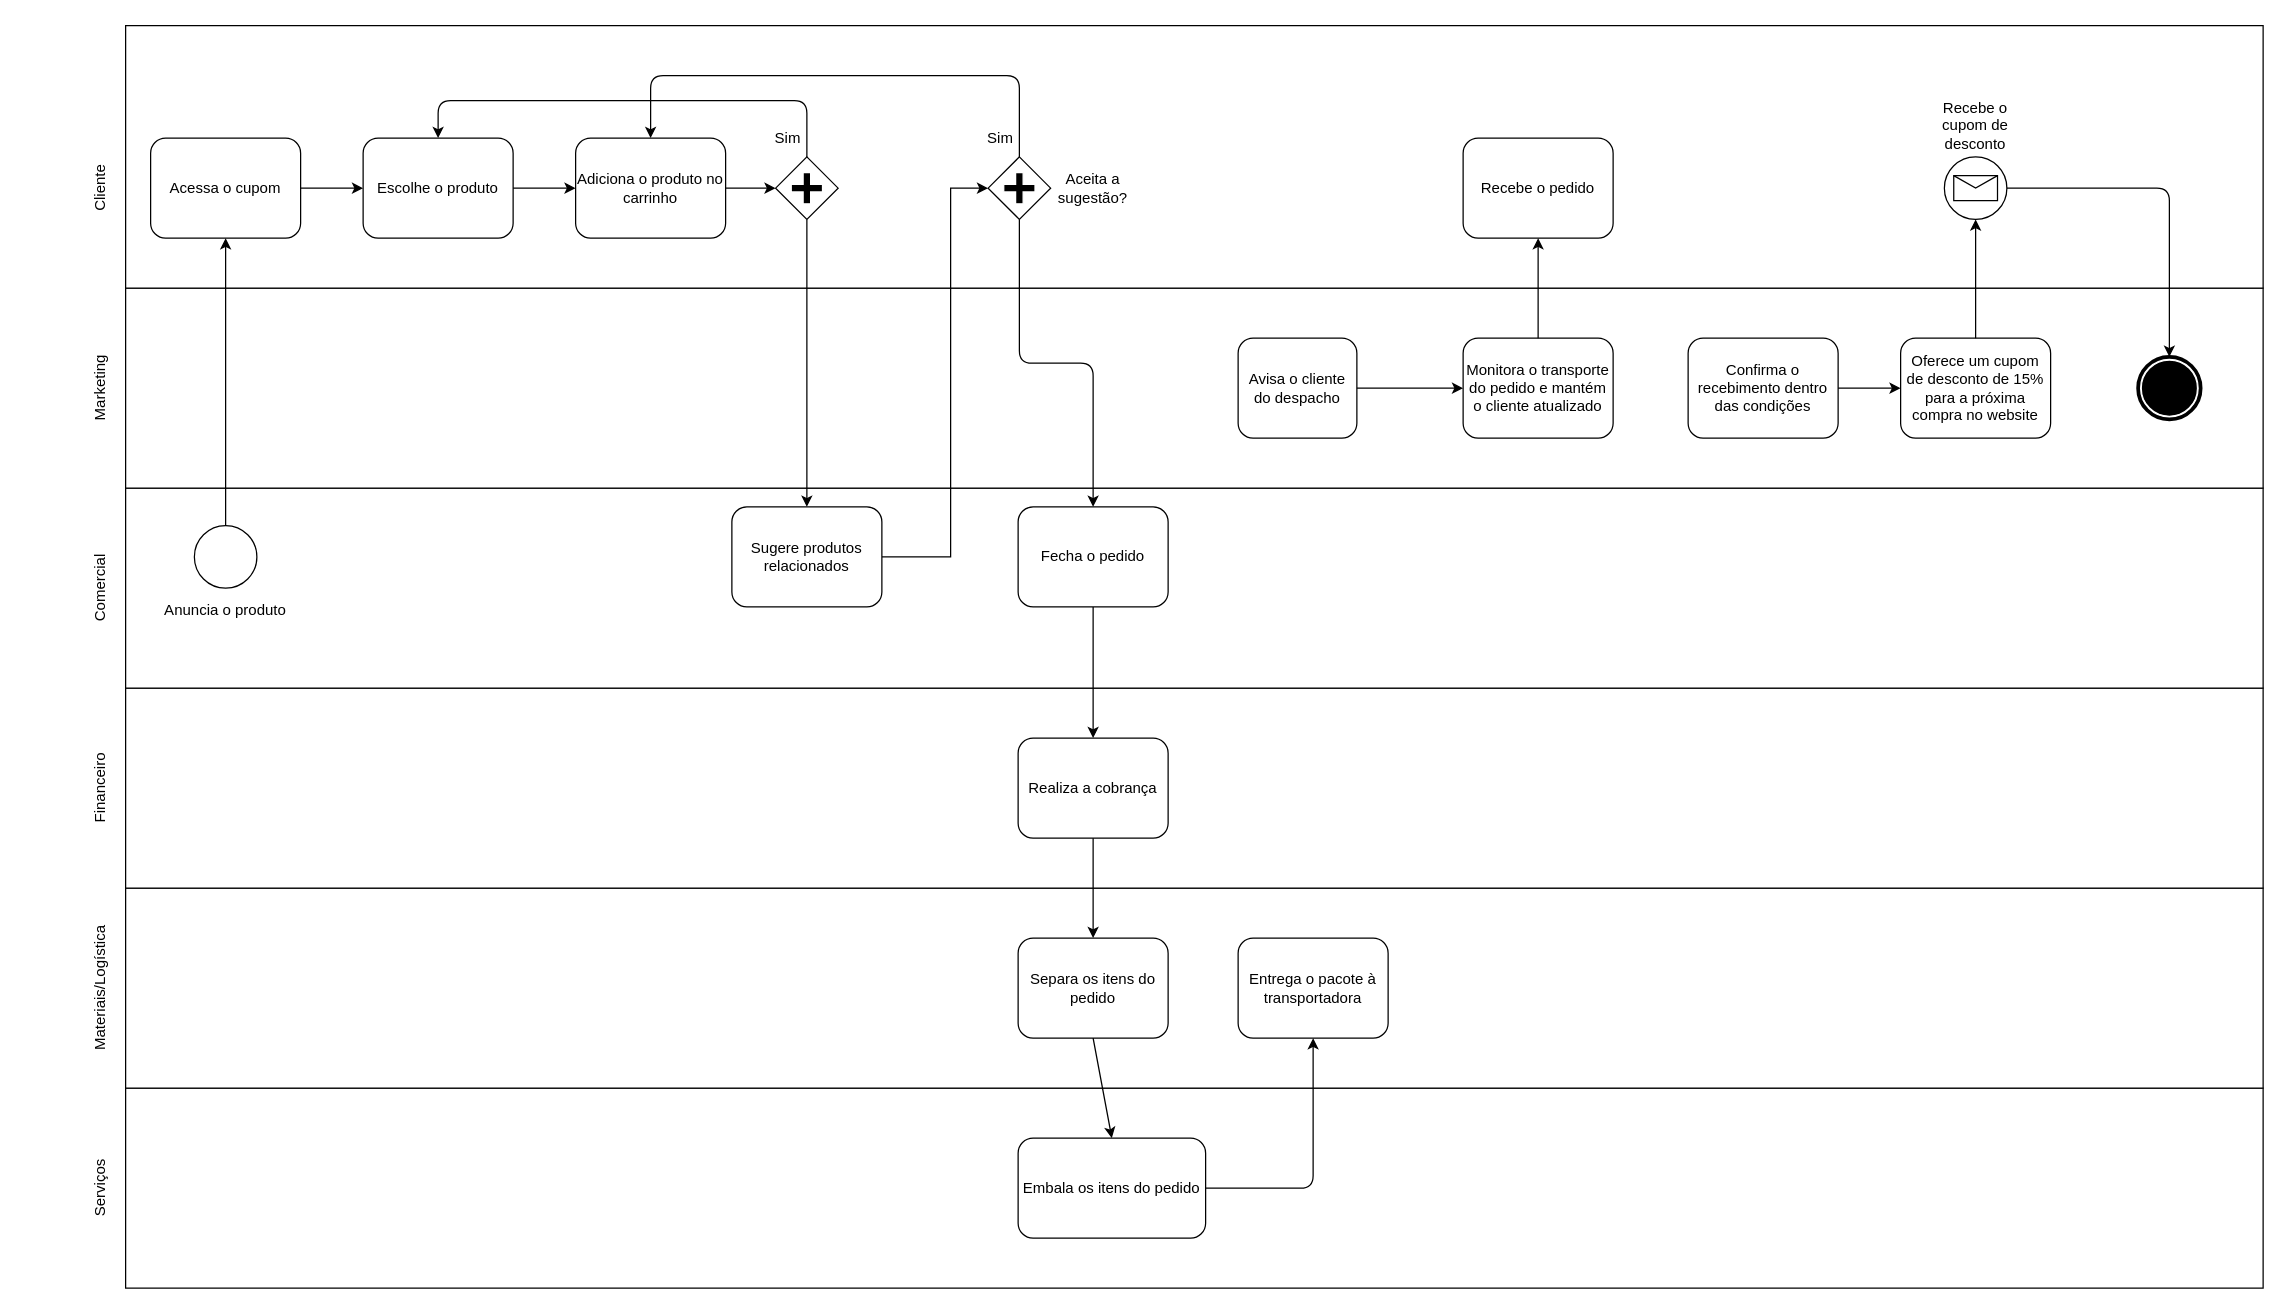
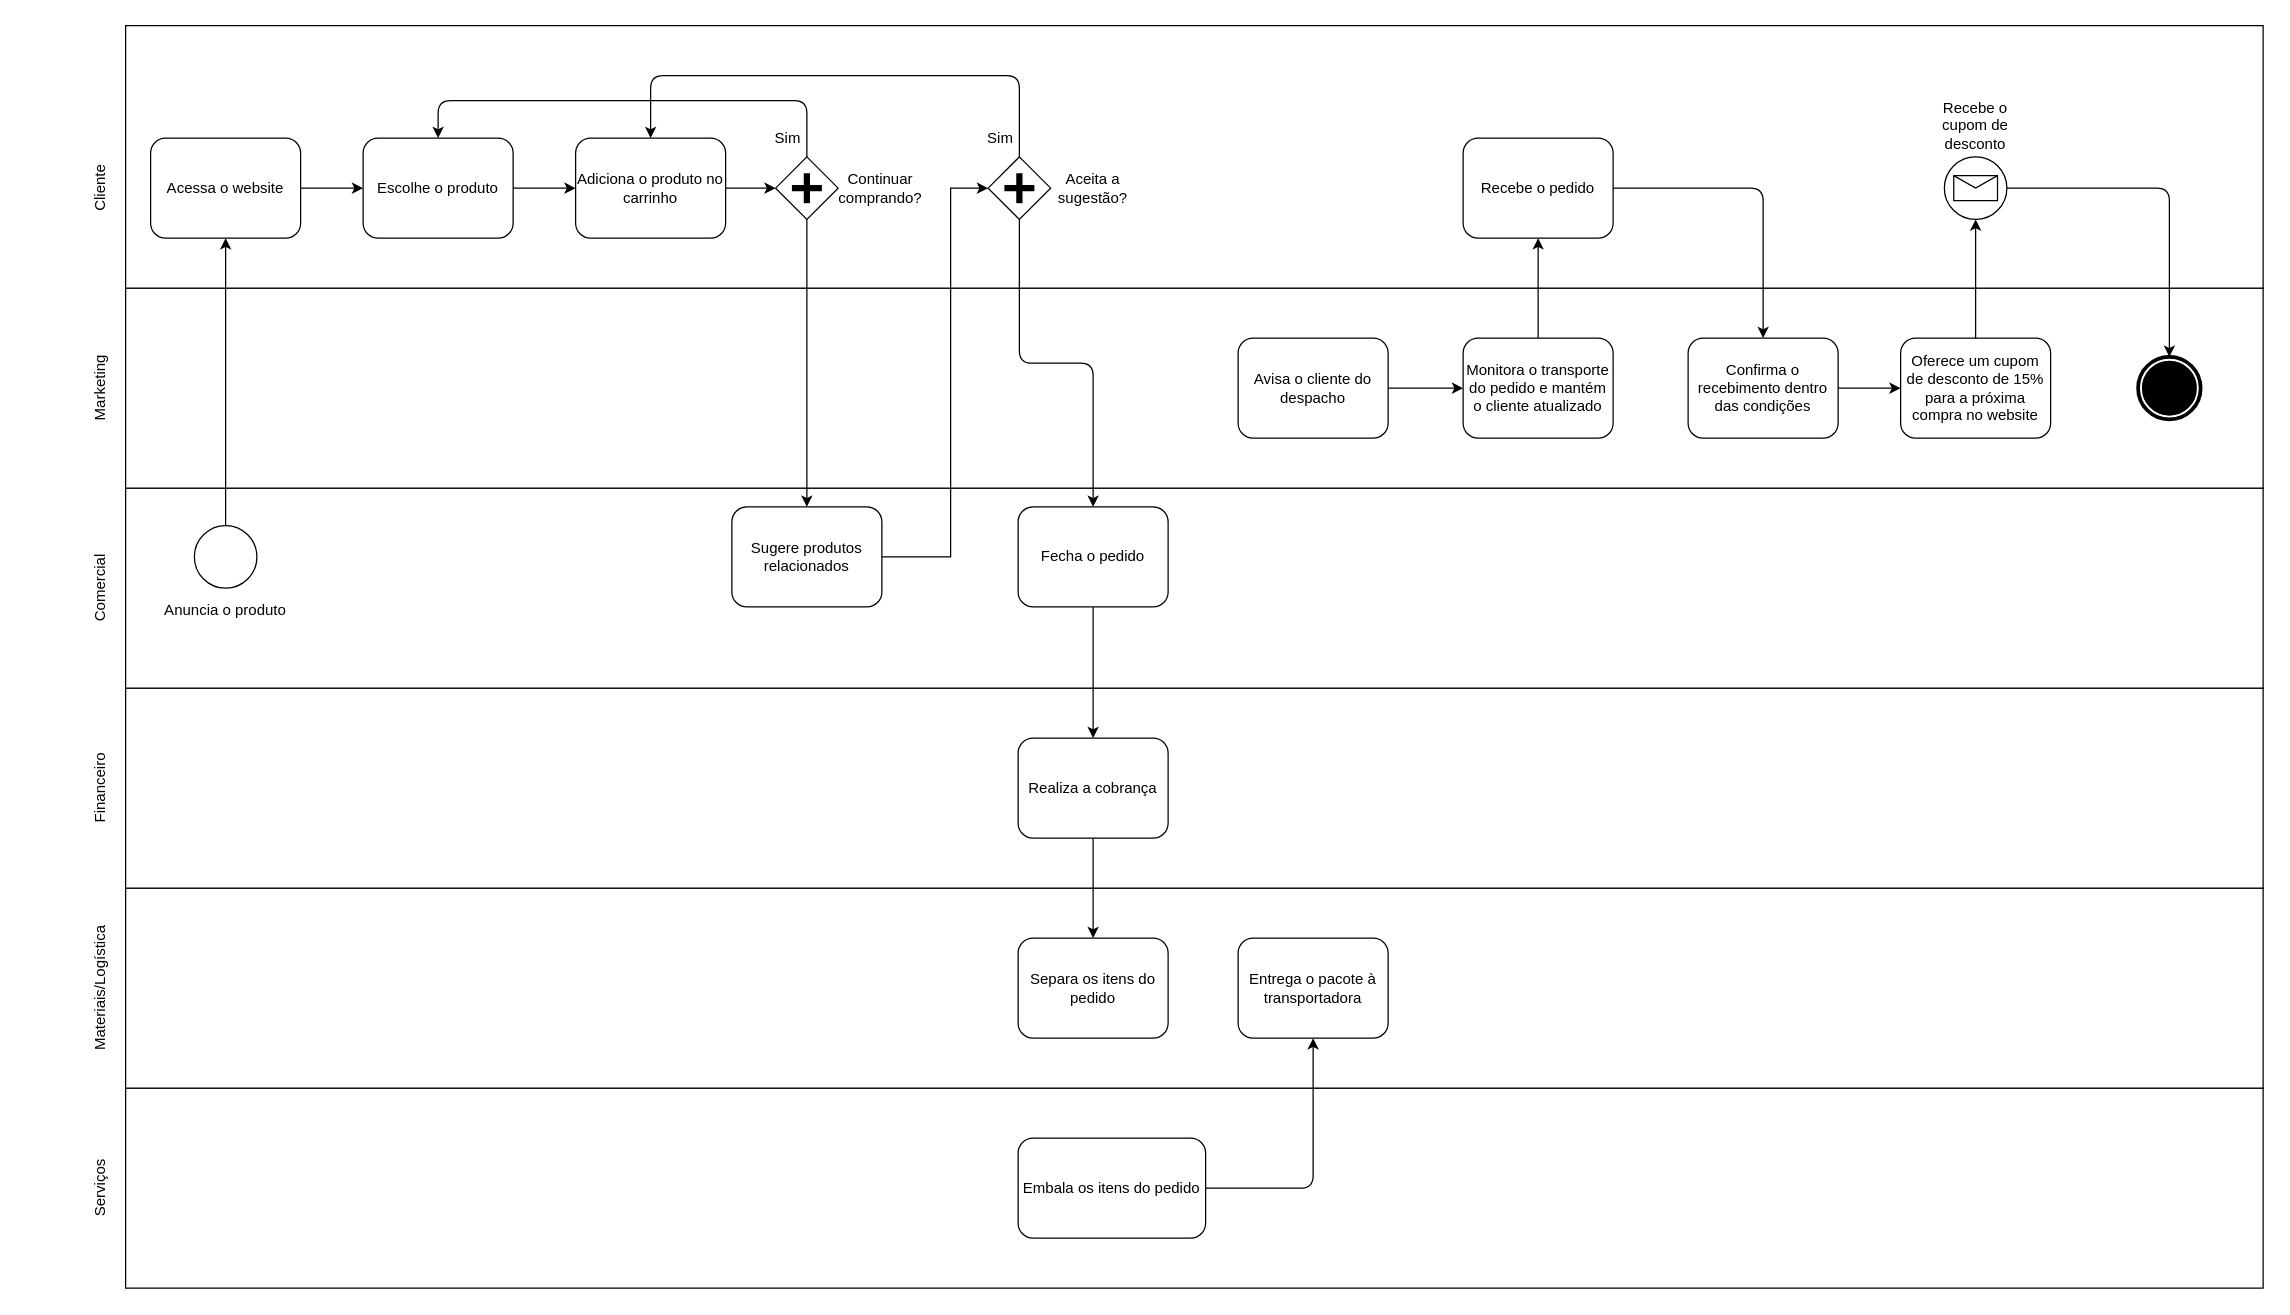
- <mxCell id="17" value="Acessa o cupom" style="shape=ext;rounded=1;html=1;whiteSpace=wrap;" vertex="1" parent="1"><mxGeometry x="120" y="110" width="120" height="80" as="geometry" /></mxCell>
+ <mxCell id="17" value="Acessa o website" style="shape=ext;rounded=1;html=1;whiteSpace=wrap;" vertex="1" parent="1"><mxGeometry x="120" y="110" width="120" height="80" as="geometry" /></mxCell>
+ <mxCell id="21" value="Continuar&lt;br&gt;comprando?" style="text;html=1;strokeColor=none;fillColor=none;align=center;verticalAlign=middle;whiteSpace=wrap;rounded=0;" vertex="1" parent="1"><mxGeometry x="670" y="131.25" width="68" height="37.5" as="geometry" /></mxCell>
+ <mxCell id="51" value="" style="endArrow=classic;html=1;exitX=1;exitY=0.5;exitDx=0;exitDy=0;entryX=0.5;entryY=0;entryDx=0;entryDy=0;" edge="1" parent="1" source="46" target="47"><mxGeometry width="50" height="50" relative="1" as="geometry"><mxPoint x="1220" y="510" as="sourcePoint" /><mxPoint x="1270" y="460" as="targetPoint" /><Array as="points"><mxPoint x="1410" y="150" /></Array></mxGeometry></mxCell>
- <mxCell id="39" value="Avisa o cliente do despacho" style="shape=ext;rounded=1;html=1;whiteSpace=wrap;" vertex="1" parent="1"><mxGeometry x="990" y="270" width="95" height="80" as="geometry" /></mxCell>
+ <mxCell id="39" value="Avisa o cliente do despacho" style="shape=ext;rounded=1;html=1;whiteSpace=wrap;" vertex="1" parent="1"><mxGeometry x="990" y="270" width="120" height="80" as="geometry" /></mxCell>
- <mxCell id="43" value="" style="endArrow=classic;html=1;exitX=0.5;exitY=1;exitDx=0;exitDy=0;entryX=0.5;entryY=0;entryDx=0;entryDy=0;" edge="1" parent="1" source="36" target="37"><mxGeometry width="50" height="50" relative="1" as="geometry"><mxPoint x="730" y="690" as="sourcePoint" /><mxPoint x="780" y="640" as="targetPoint" /></mxGeometry></mxCell>
